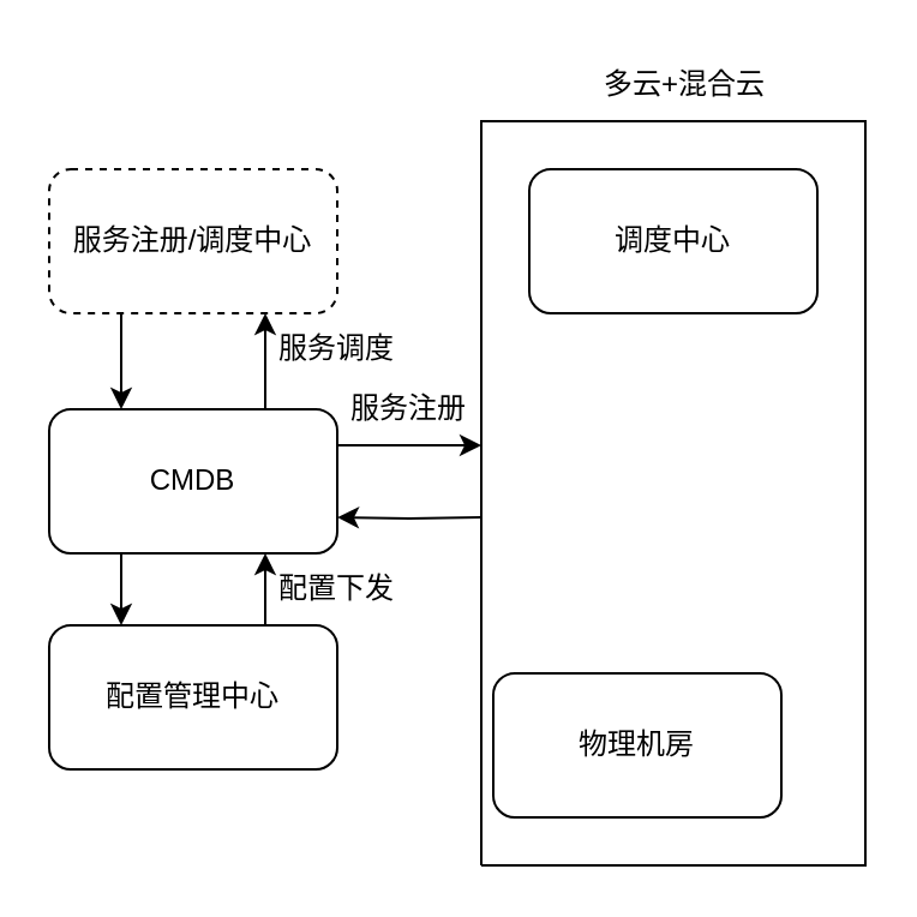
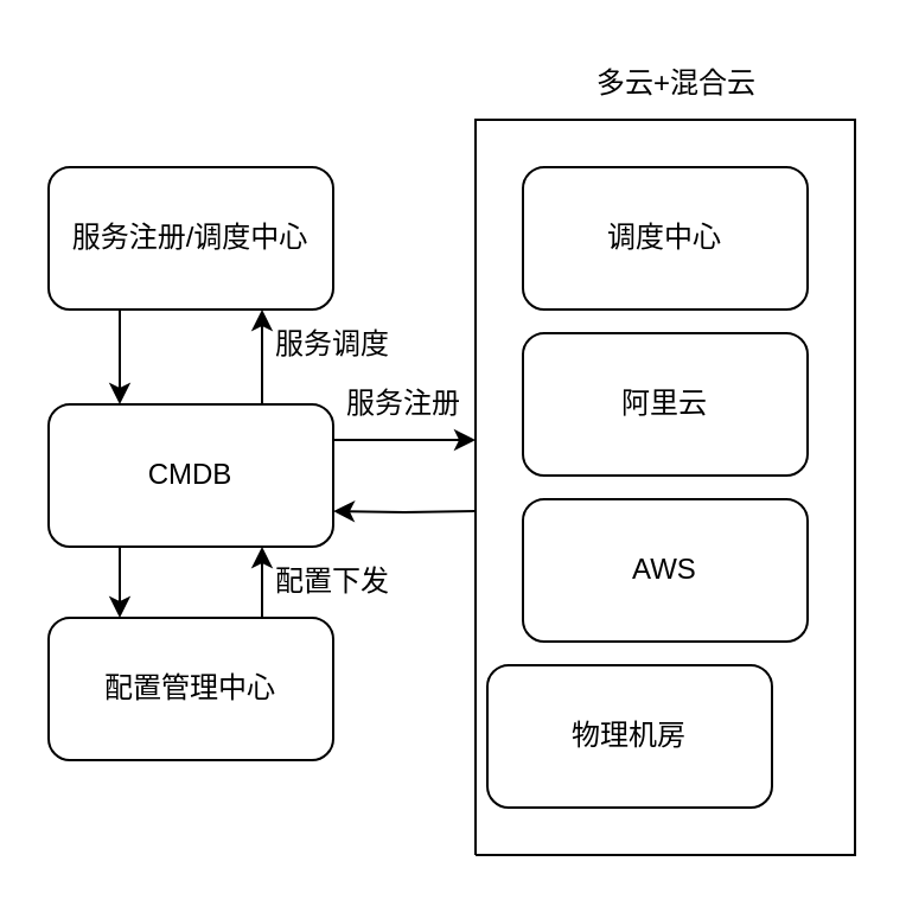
- <mxCell id="16" value="服务注册/调度中心" style="rounded=1;whiteSpace=wrap;html=1;dashed=1;" vertex="1" parent="1"><mxGeometry x="20" y="70" width="120" height="60" as="geometry" /></mxCell>
+ <mxCell id="16" value="服务注册/调度中心" style="rounded=1;whiteSpace=wrap;html=1;" vertex="1" parent="1"><mxGeometry x="20" y="70" width="120" height="60" as="geometry" /></mxCell>
+ <mxCell id="4" value="阿里云" style="rounded=1;whiteSpace=wrap;html=1;" vertex="1" parent="1"><mxGeometry x="220" y="140" width="120" height="60" as="geometry" /></mxCell>
+ <mxCell id="5" value="AWS" style="rounded=1;whiteSpace=wrap;html=1;" vertex="1" parent="1"><mxGeometry x="220" y="210" width="120" height="60" as="geometry" /></mxCell>
